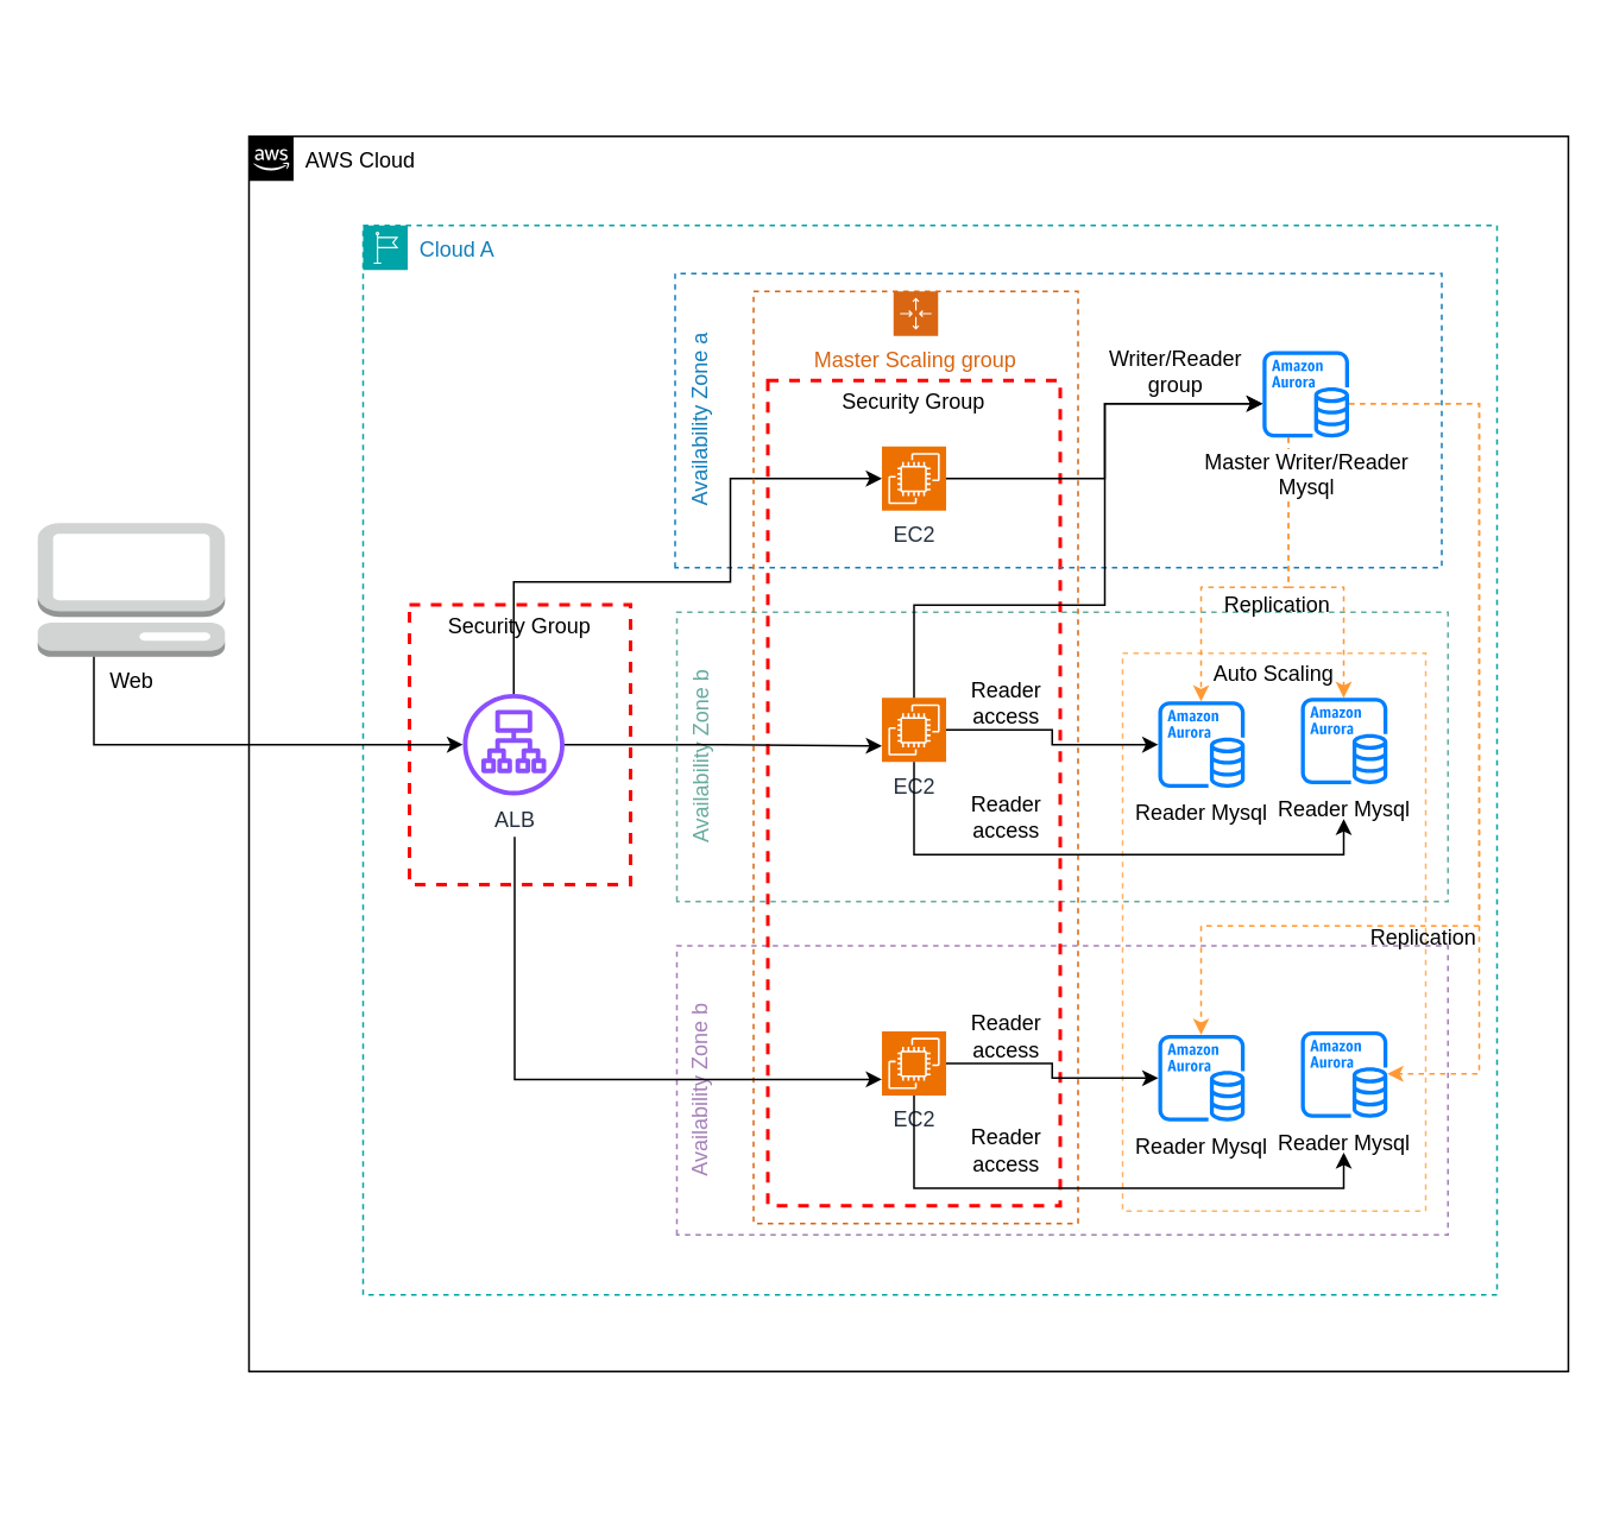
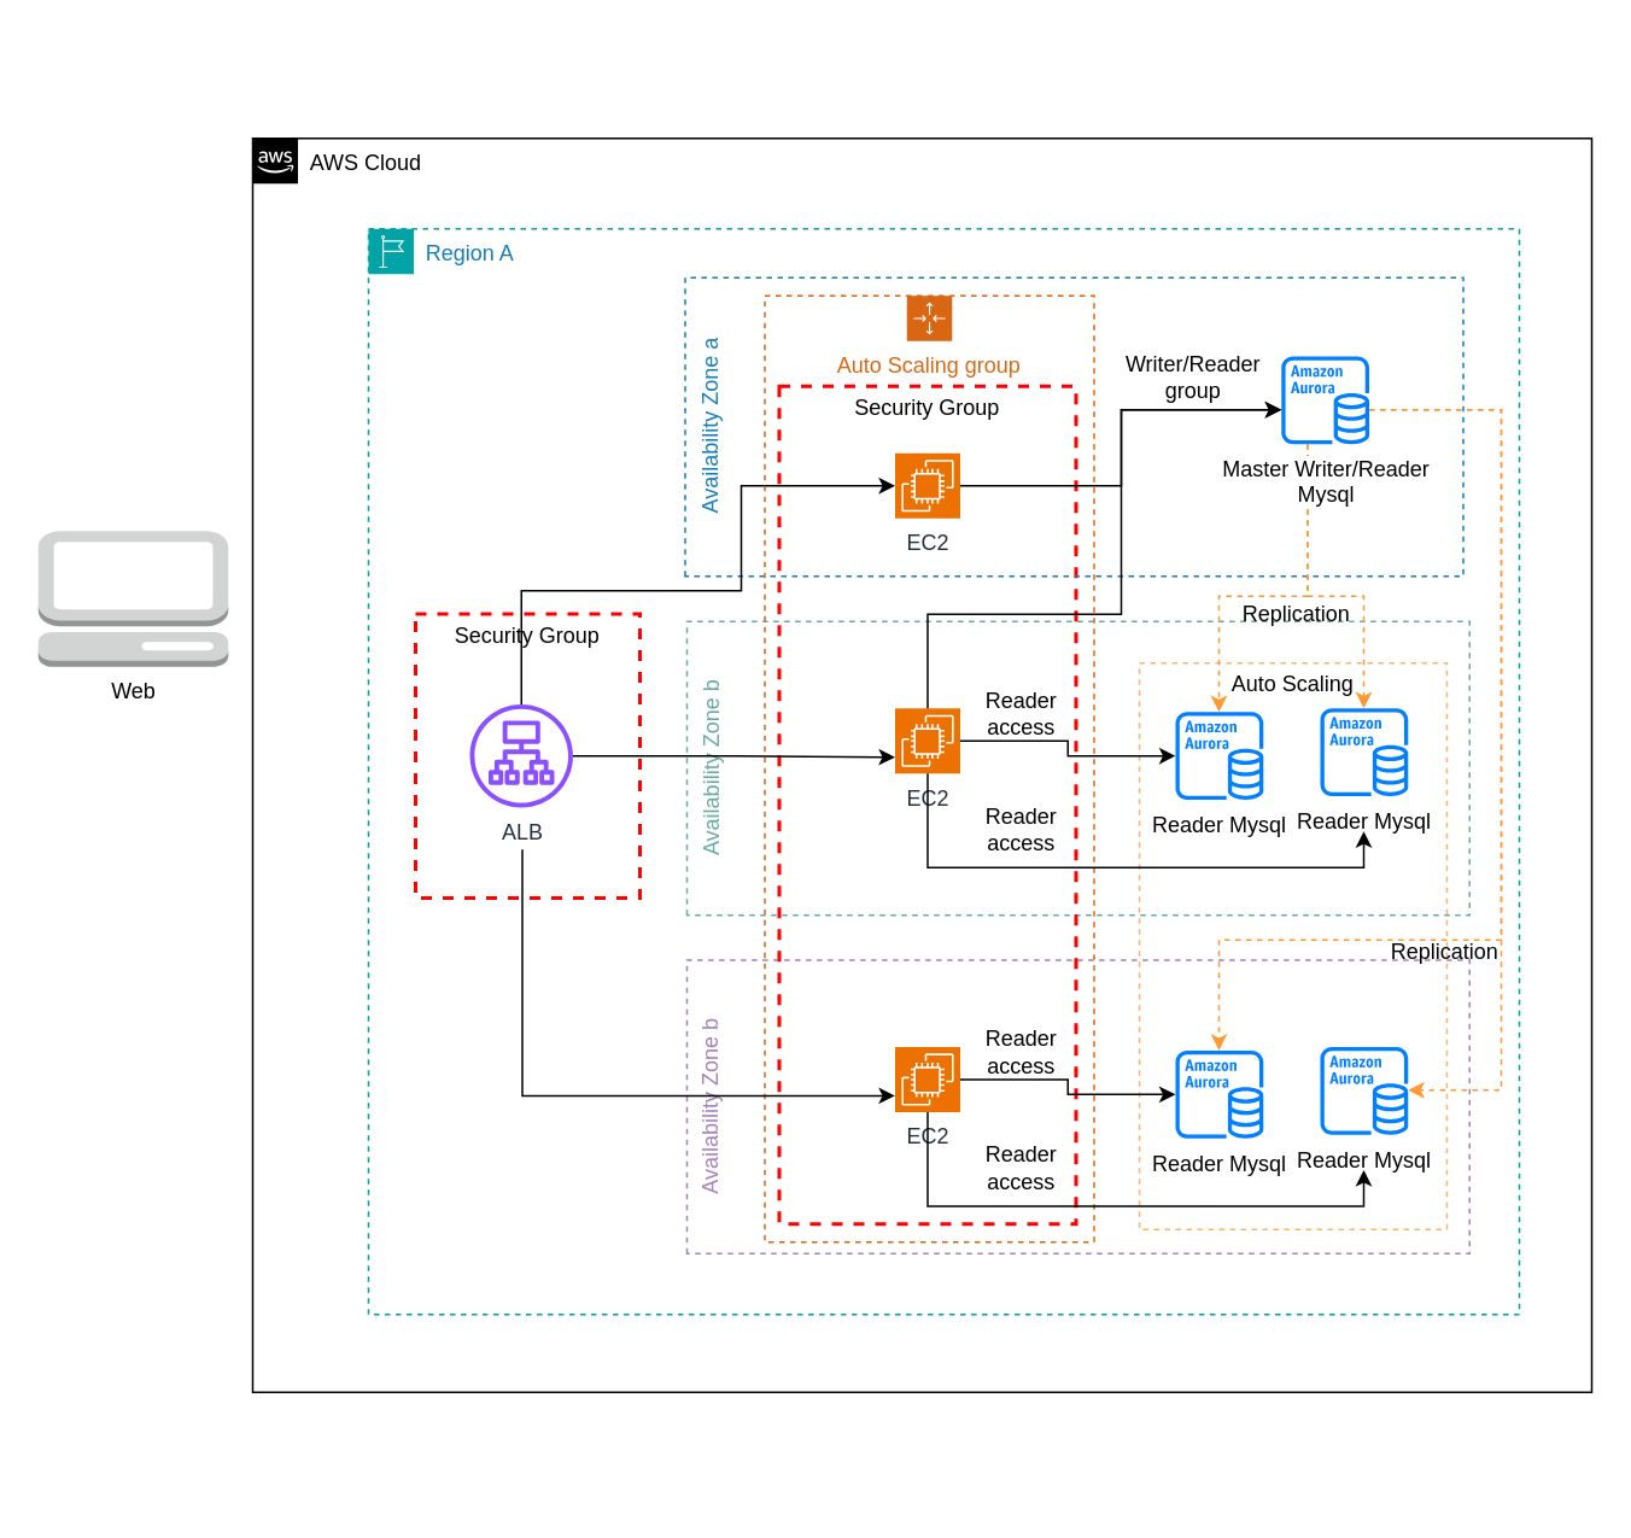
- <mxCell id="4" value="Cloud A" style="points=[[0,0],[0.25,0],[0.5,0],[0.75,0],[1,0],[1,0.25],[1,0.5],[1,0.75],[1,1],[0.75,1],[0.5,1],[0.25,1],[0,1],[0,0.75],[0,0.5],[0,0.25]];outlineConnect=0;gradientColor=none;html=1;whiteSpace=wrap;fontSize=12;fontStyle=0;container=1;pointerEvents=0;collapsible=0;recursiveResize=0;shape=mxgraph.aws4.group;grIcon=mxgraph.aws4.group_region;strokeColor=#00A4A6;fillColor=none;verticalAlign=top;align=left;spacingLeft=30;fontColor=#147EBA;dashed=1;" vertex="1" parent="3"><mxGeometry x="64" y="50" width="636" height="600" as="geometry" /></mxCell>
+ <mxCell id="4" value="Region A" style="points=[[0,0],[0.25,0],[0.5,0],[0.75,0],[1,0],[1,0.25],[1,0.5],[1,0.75],[1,1],[0.75,1],[0.5,1],[0.25,1],[0,1],[0,0.75],[0,0.5],[0,0.25]];outlineConnect=0;gradientColor=none;html=1;whiteSpace=wrap;fontSize=12;fontStyle=0;container=1;pointerEvents=0;collapsible=0;recursiveResize=0;shape=mxgraph.aws4.group;grIcon=mxgraph.aws4.group_region;strokeColor=#00A4A6;fillColor=none;verticalAlign=top;align=left;spacingLeft=30;fontColor=#147EBA;dashed=1;" vertex="1" parent="3"><mxGeometry x="64" y="50" width="636" height="600" as="geometry" /></mxCell>
- <mxCell id="15" value="Master Scaling group" style="points=[[0,0],[0.25,0],[0.5,0],[0.75,0],[1,0],[1,0.25],[1,0.5],[1,0.75],[1,1],[0.75,1],[0.5,1],[0.25,1],[0,1],[0,0.75],[0,0.5],[0,0.25]];outlineConnect=0;gradientColor=none;html=1;whiteSpace=wrap;fontSize=12;fontStyle=0;container=1;pointerEvents=0;collapsible=0;recursiveResize=0;shape=mxgraph.aws4.groupCenter;grIcon=mxgraph.aws4.group_auto_scaling_group;grStroke=1;strokeColor=#D86613;fillColor=none;verticalAlign=top;align=center;fontColor=#D86613;dashed=1;spacingTop=25;" vertex="1" parent="4"><mxGeometry x="219" y="37" width="182" height="523" as="geometry" /></mxCell>
+ <mxCell id="15" value="Auto Scaling group" style="points=[[0,0],[0.25,0],[0.5,0],[0.75,0],[1,0],[1,0.25],[1,0.5],[1,0.75],[1,1],[0.75,1],[0.5,1],[0.25,1],[0,1],[0,0.75],[0,0.5],[0,0.25]];outlineConnect=0;gradientColor=none;html=1;whiteSpace=wrap;fontSize=12;fontStyle=0;container=1;pointerEvents=0;collapsible=0;recursiveResize=0;shape=mxgraph.aws4.groupCenter;grIcon=mxgraph.aws4.group_auto_scaling_group;grStroke=1;strokeColor=#D86613;fillColor=none;verticalAlign=top;align=center;fontColor=#D86613;dashed=1;spacingTop=25;" vertex="1" parent="4"><mxGeometry x="219" y="37" width="182" height="523" as="geometry" /></mxCell>
- <mxCell id="41" style="edgeStyle=orthogonalEdgeStyle;rounded=0;orthogonalLoop=1;jettySize=auto;html=1;" edge="1" parent="1" source="40" target="14"><mxGeometry relative="1" as="geometry"><mxPoint x="239" y="249" as="targetPoint" /><Array as="points"><mxPoint x="52" y="299" /></Array></mxGeometry></mxCell>
